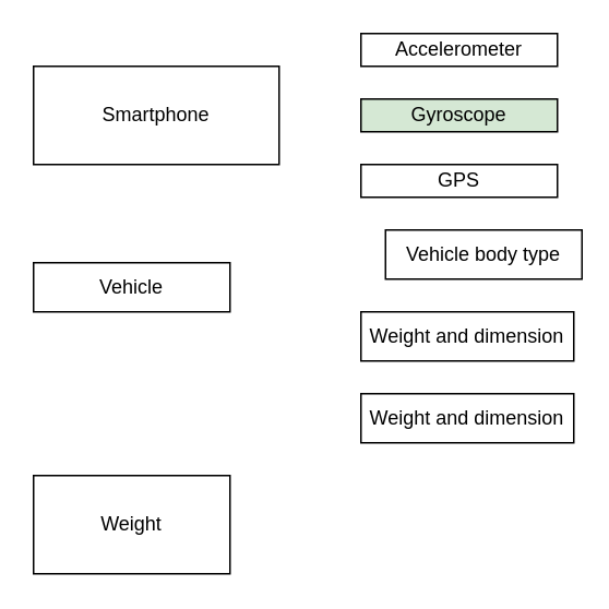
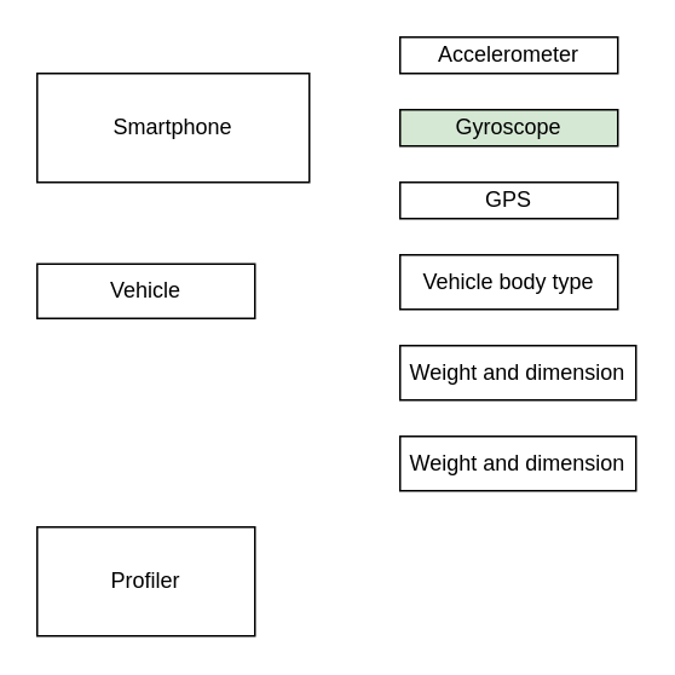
- <mxCell id="8" value="Vehicle body type" style="rounded=0;whiteSpace=wrap;html=1;" vertex="1" parent="1"><mxGeometry x="235" y="140" width="120" height="30" as="geometry" /></mxCell>
+ <mxCell id="8" value="Vehicle body type" style="rounded=0;whiteSpace=wrap;html=1;" vertex="1" parent="1"><mxGeometry x="220" y="140" width="120" height="30" as="geometry" /></mxCell>
- <mxCell id="7" value="Vehicle" style="rounded=0;whiteSpace=wrap;html=1;" vertex="1" parent="1"><mxGeometry x="20" y="160" width="120" height="30" as="geometry" /></mxCell>
+ <mxCell id="7" value="Vehicle" style="rounded=0;whiteSpace=wrap;html=1;" vertex="1" parent="1"><mxGeometry x="20" y="145" width="120" height="30" as="geometry" /></mxCell>
- <mxCell id="3" value="Weight" style="rounded=0;whiteSpace=wrap;html=1;" vertex="1" parent="1"><mxGeometry x="20" y="290" width="120" height="60" as="geometry" /></mxCell>
+ <mxCell id="3" value="Profiler" style="rounded=0;whiteSpace=wrap;html=1;" vertex="1" parent="1"><mxGeometry x="20" y="290" width="120" height="60" as="geometry" /></mxCell>
